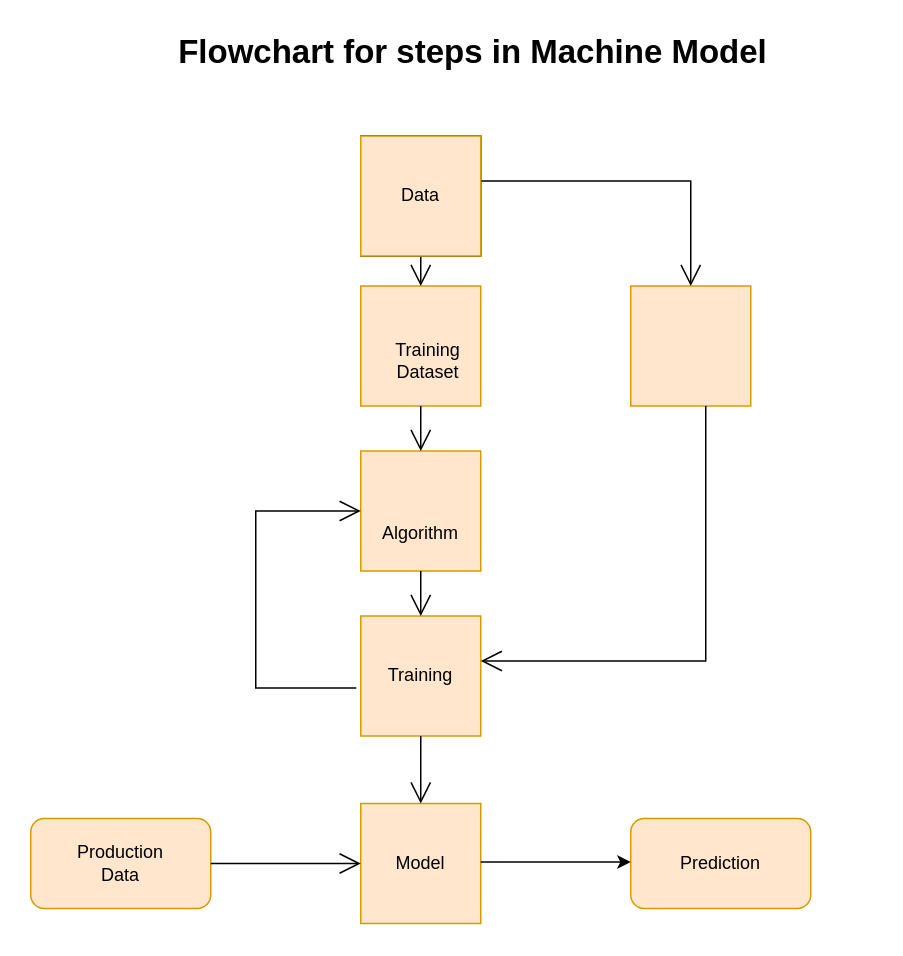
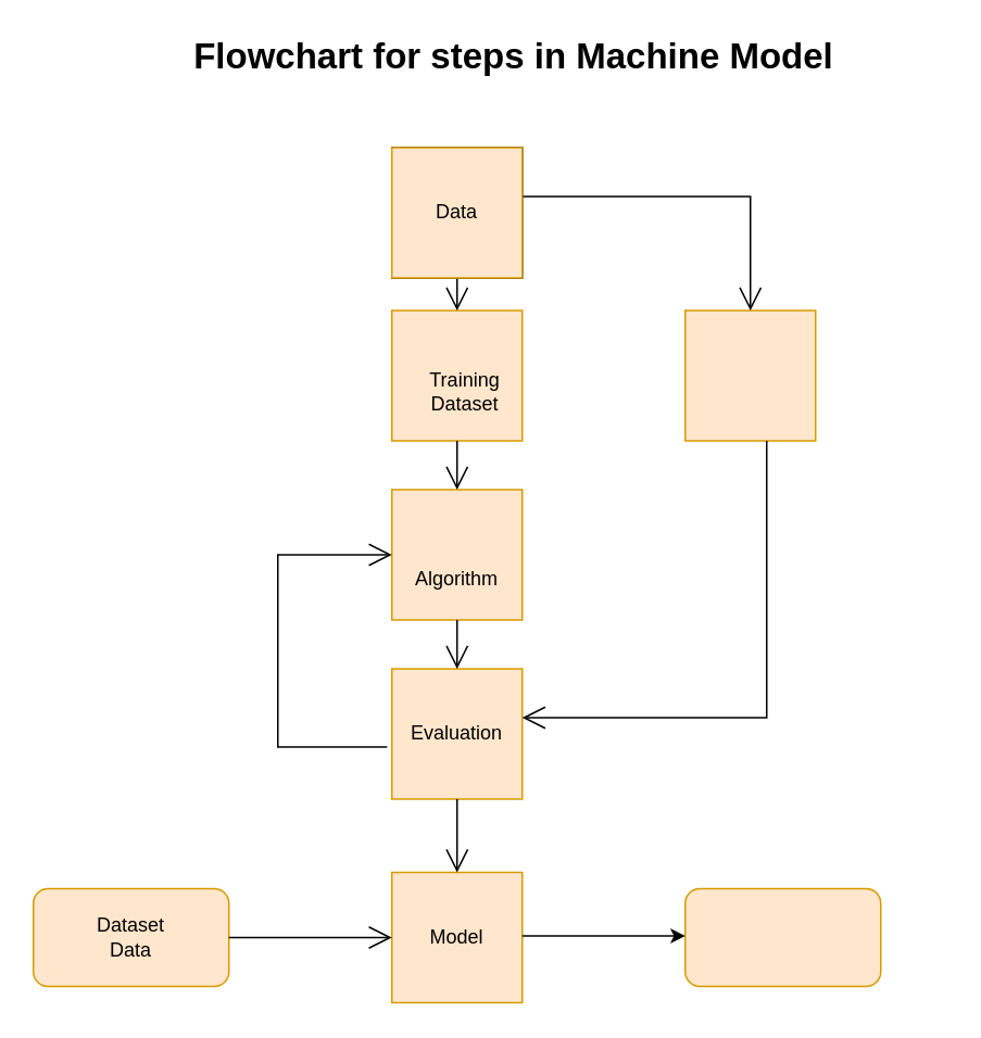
- <mxCell id="23" value="Training" style="text;strokeColor=none;align=center;fillColor=none;html=1;verticalAlign=middle;whiteSpace=wrap;rounded=0;" vertex="1" parent="1"><mxGeometry x="250" y="435" width="60" height="30" as="geometry" /></mxCell>
+ <mxCell id="23" value="Evaluation" style="text;strokeColor=none;align=center;fillColor=none;html=1;verticalAlign=middle;whiteSpace=wrap;rounded=0;" vertex="1" parent="1"><mxGeometry x="250" y="435" width="60" height="30" as="geometry" /></mxCell>
- <mxCell id="26" value="Production Data" style="text;strokeColor=none;align=center;fillColor=none;html=1;verticalAlign=middle;whiteSpace=wrap;rounded=0;" vertex="1" parent="1"><mxGeometry x="50" y="560" width="60" height="30" as="geometry" /></mxCell>
+ <mxCell id="26" value="Dataset Data" style="text;strokeColor=none;align=center;fillColor=none;html=1;verticalAlign=middle;whiteSpace=wrap;rounded=0;" vertex="1" parent="1"><mxGeometry x="50" y="560" width="60" height="30" as="geometry" /></mxCell>
- <mxCell id="25" value="Prediction" style="text;strokeColor=none;align=center;fillColor=none;html=1;verticalAlign=middle;whiteSpace=wrap;rounded=0;" vertex="1" parent="1"><mxGeometry x="450" y="560" width="60" height="30" as="geometry" /></mxCell>
